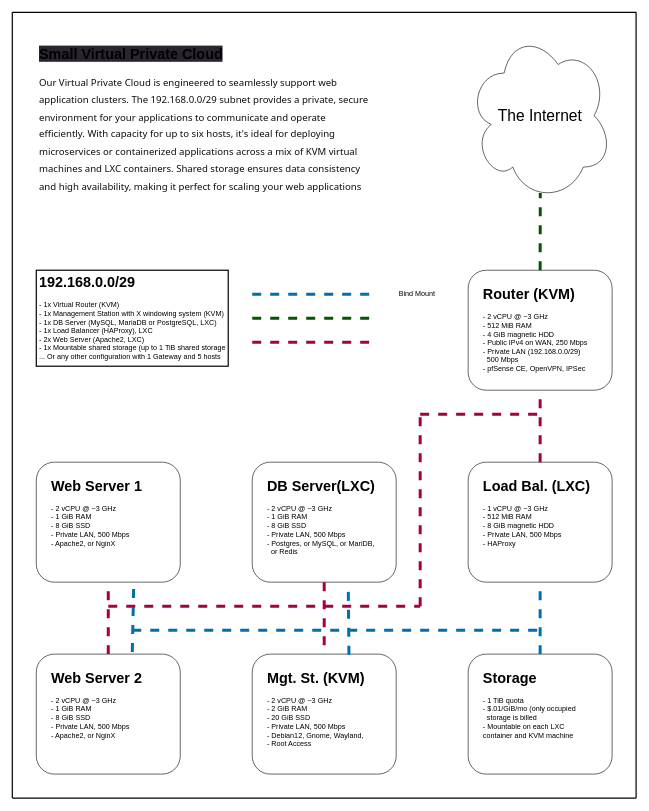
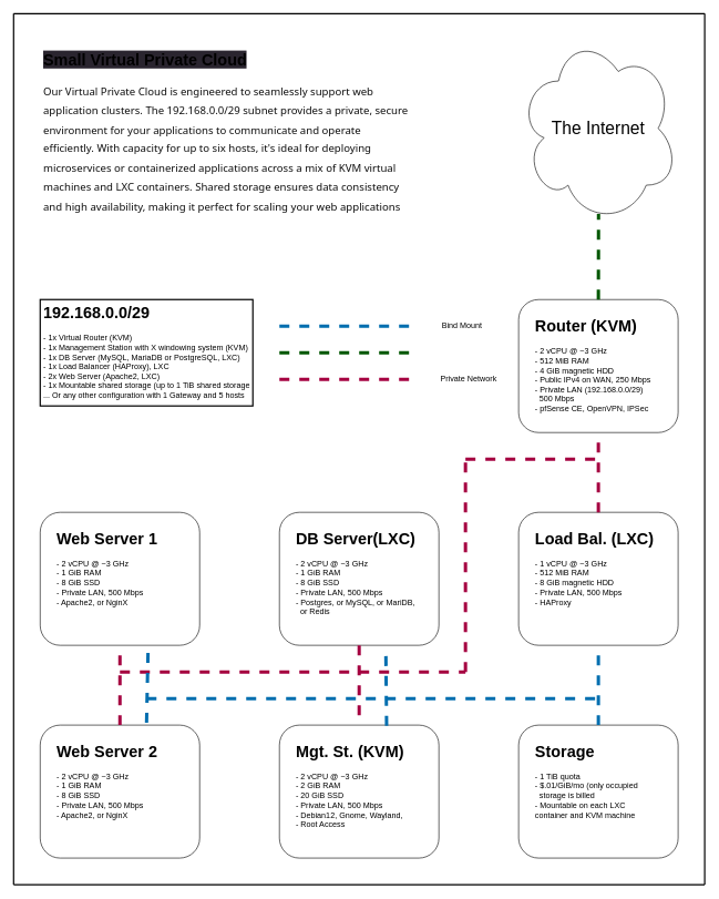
+ <mxCell id="32" value="Private Network" style="text;html=1;strokeColor=none;fillColor=none;align=center;verticalAlign=middle;whiteSpace=wrap;rounded=0;" parent="1" vertex="1"><mxGeometry x="660" y="560" width="90" height="20" as="geometry" /></mxCell>
